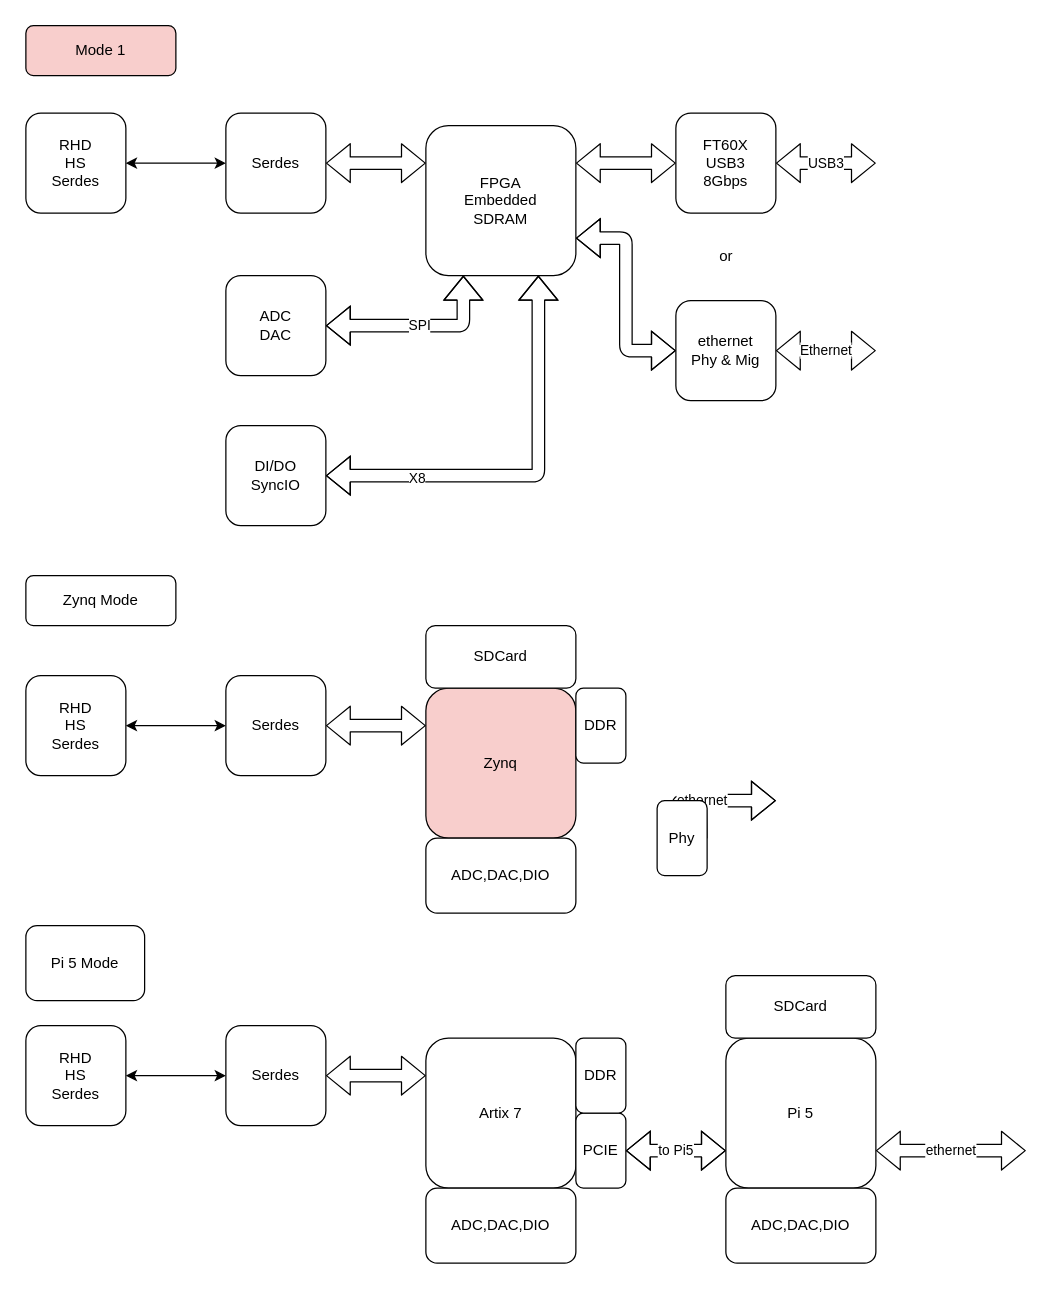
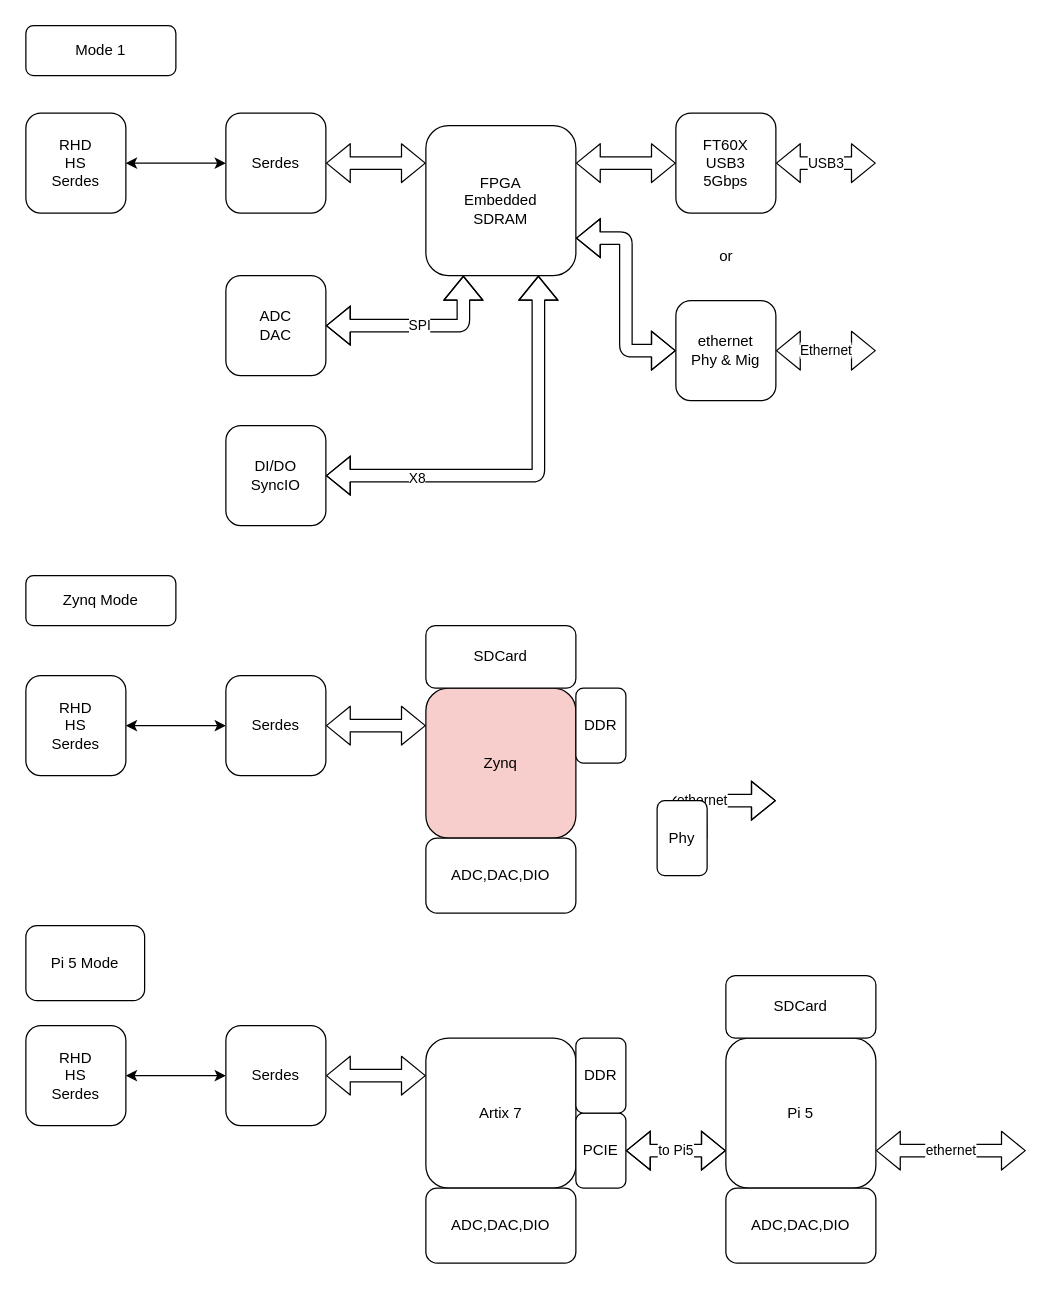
- <mxCell id="27" value="Mode 1" style="rounded=1;whiteSpace=wrap;html=1;fillColor=#f8cecc;" vertex="1" parent="1"><mxGeometry x="20" y="20" width="120" height="40" as="geometry" /></mxCell>
+ <mxCell id="27" value="Mode 1" style="rounded=1;whiteSpace=wrap;html=1;" vertex="1" parent="1"><mxGeometry x="20" y="20" width="120" height="40" as="geometry" /></mxCell>
- <mxCell id="15" value="FT60X&lt;br&gt;USB3&lt;br&gt;8Gbps" style="rounded=1;whiteSpace=wrap;html=1;" vertex="1" parent="1"><mxGeometry x="540" y="90" width="80" height="80" as="geometry" /></mxCell>
+ <mxCell id="15" value="FT60X&lt;br&gt;USB3&lt;br&gt;5Gbps" style="rounded=1;whiteSpace=wrap;html=1;" vertex="1" parent="1"><mxGeometry x="540" y="90" width="80" height="80" as="geometry" /></mxCell>
